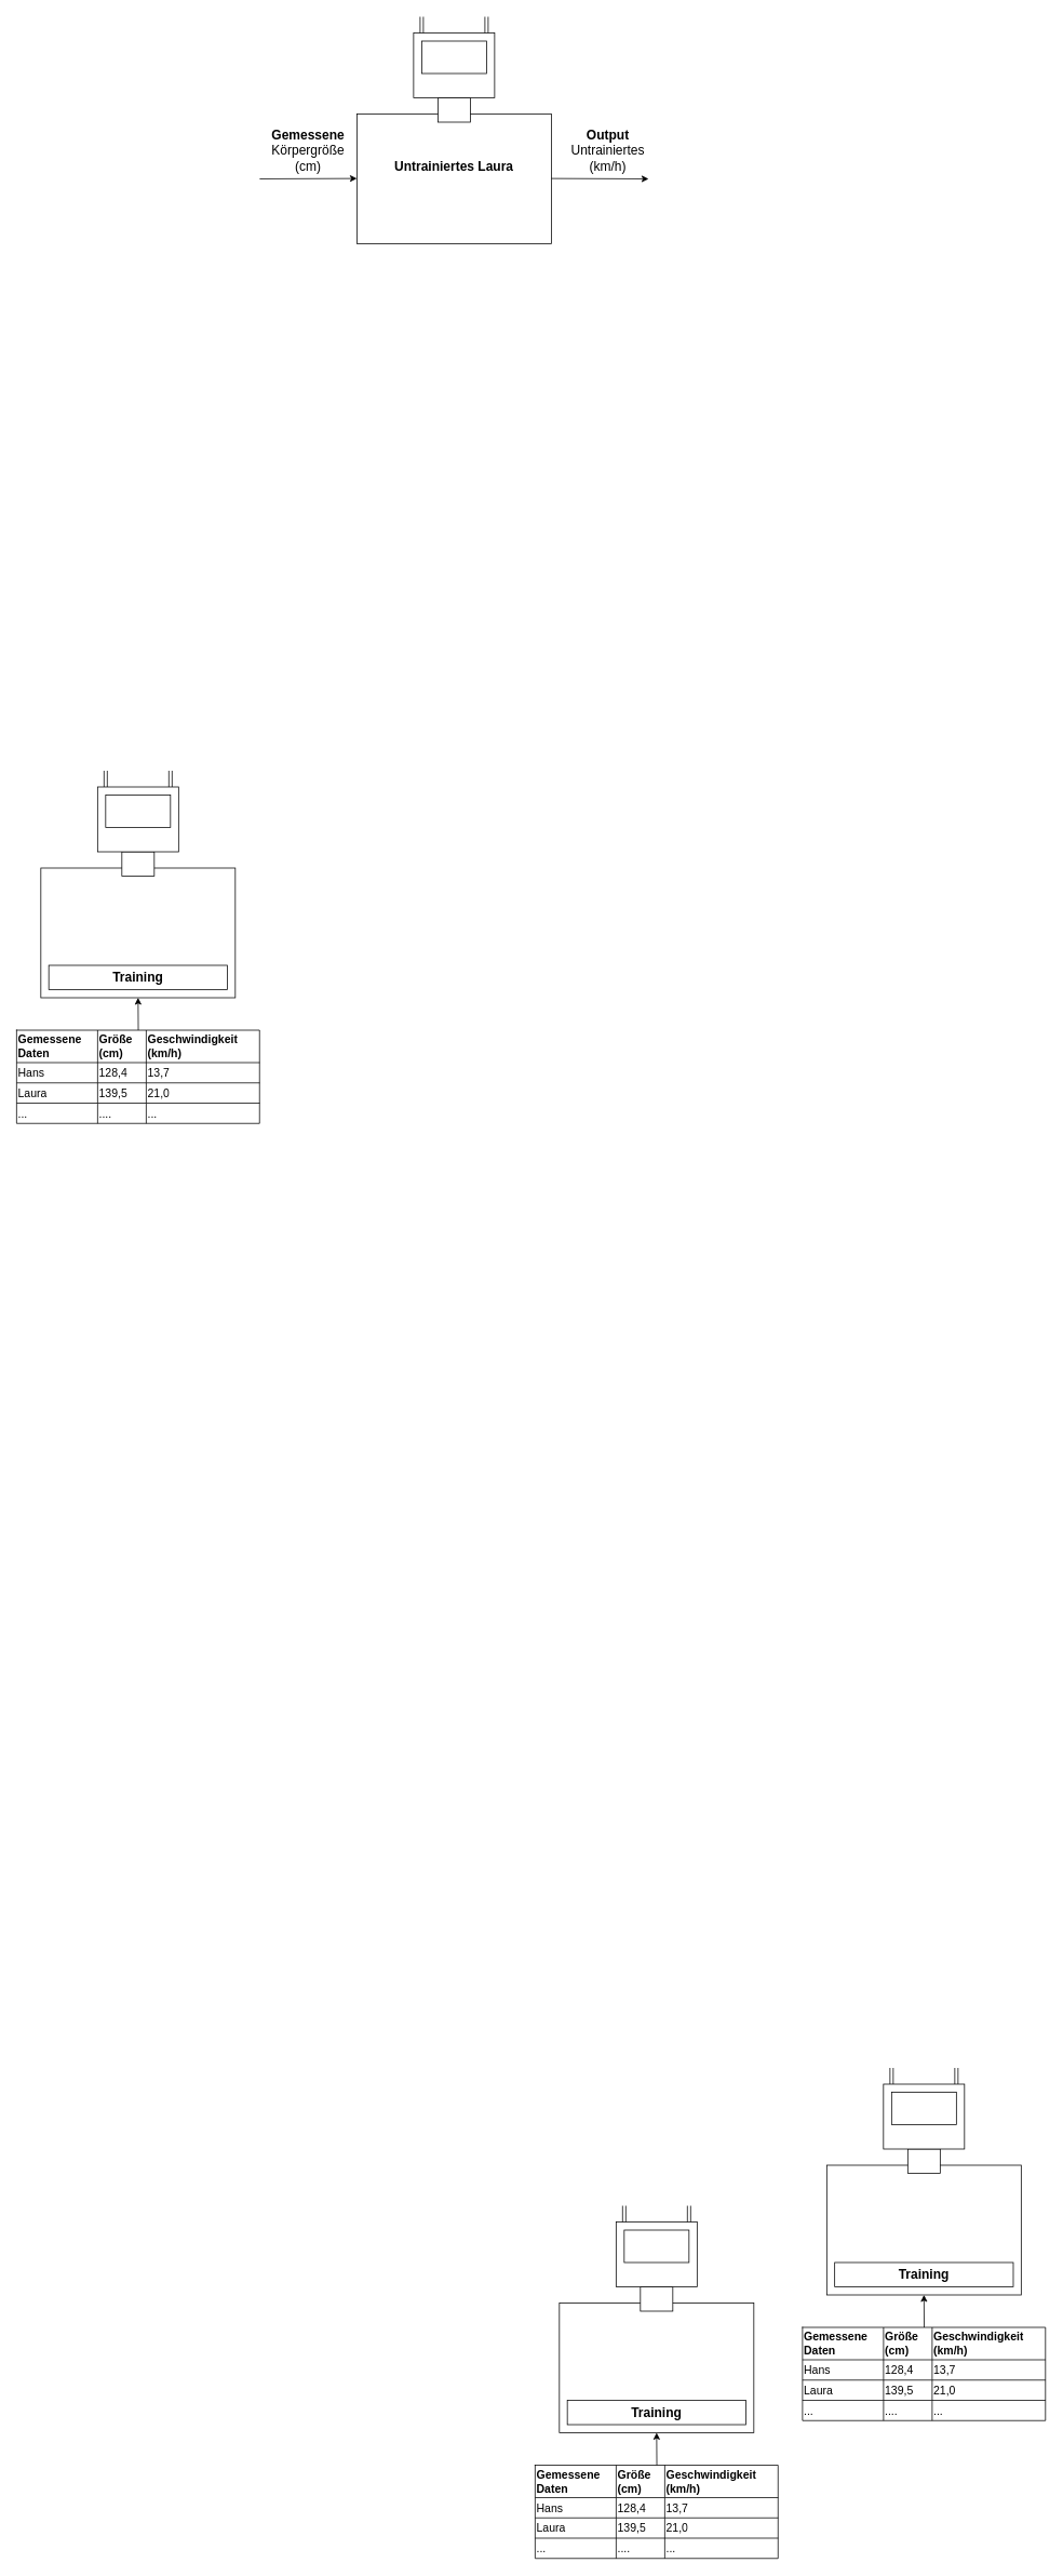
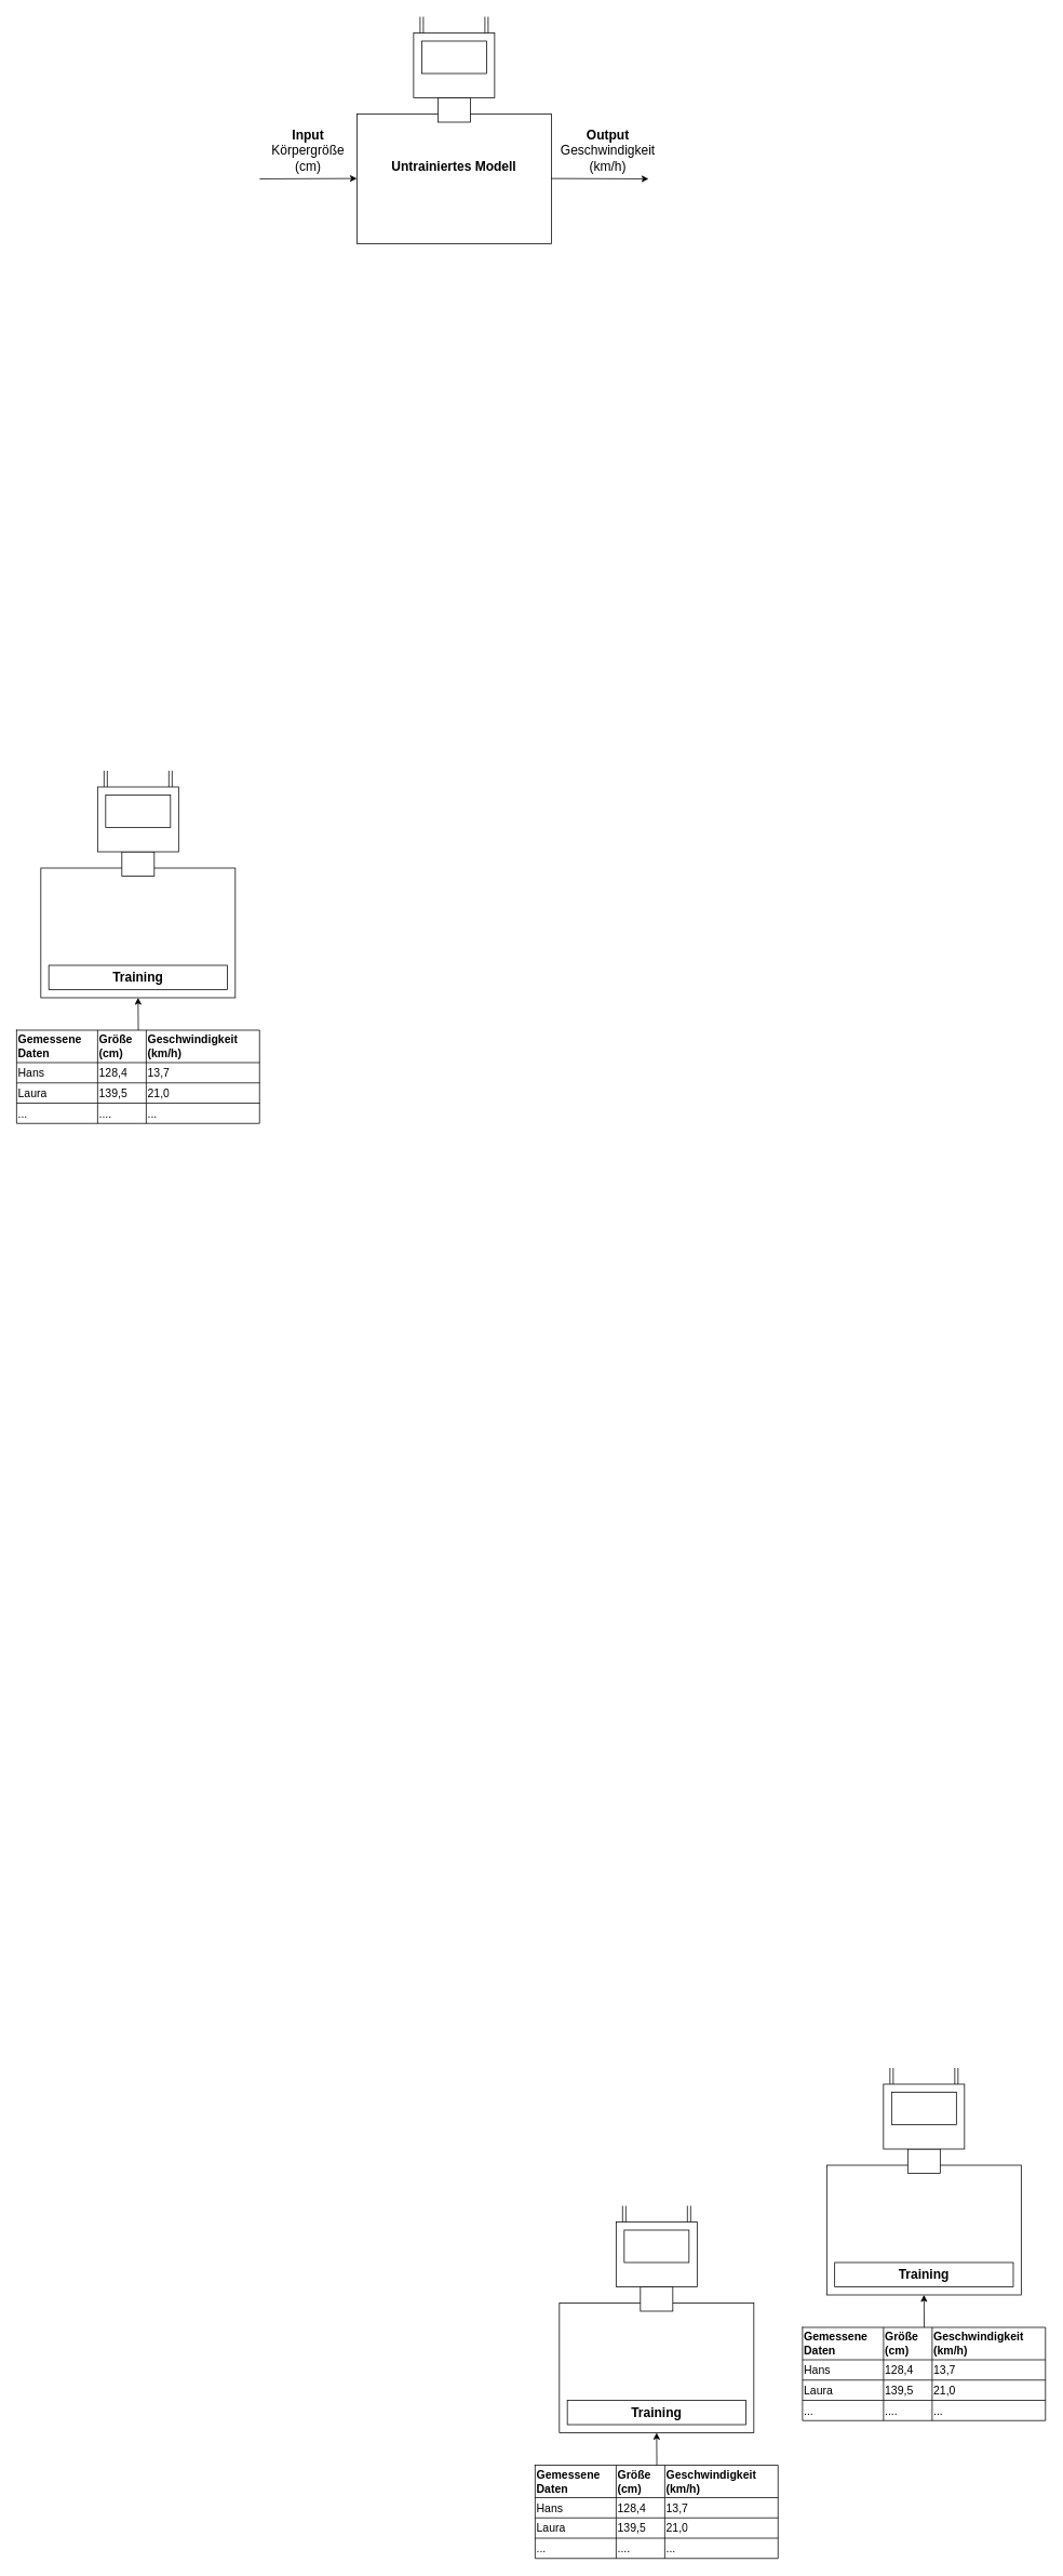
- <mxCell id="97" value="&lt;b&gt;Gemessene&lt;/b&gt;&lt;div&gt;Körpergröße&lt;/div&gt;&lt;div&gt;(cm)&lt;/div&gt;" style="text;strokeColor=none;align=center;fillColor=none;html=1;verticalAlign=middle;whiteSpace=wrap;rounded=0;fontFamily=Helvetica;fontSize=16;" vertex="1" parent="1"><mxGeometry x="310" y="150" width="140" height="70" as="geometry" /></mxCell>
+ <mxCell id="97" value="&lt;b&gt;Input&lt;/b&gt;&lt;div&gt;Körpergröße&lt;/div&gt;&lt;div&gt;(cm)&lt;/div&gt;" style="text;strokeColor=none;align=center;fillColor=none;html=1;verticalAlign=middle;whiteSpace=wrap;rounded=0;fontFamily=Helvetica;fontSize=16;" vertex="1" parent="1"><mxGeometry x="310" y="150" width="140" height="70" as="geometry" /></mxCell>
- <mxCell id="96" value="&lt;b&gt;Output&lt;/b&gt;&lt;div&gt;Untrainiertes (km/h)&lt;/div&gt;" style="text;strokeColor=none;align=center;fillColor=none;html=1;verticalAlign=middle;whiteSpace=wrap;rounded=0;fontFamily=Helvetica;fontSize=16;" vertex="1" parent="1"><mxGeometry x="690" y="150" width="120" height="70" as="geometry" /></mxCell>
+ <mxCell id="96" value="&lt;b&gt;Output&lt;/b&gt;&lt;div&gt;Geschwindigkeit (km/h)&lt;/div&gt;" style="text;strokeColor=none;align=center;fillColor=none;html=1;verticalAlign=middle;whiteSpace=wrap;rounded=0;fontFamily=Helvetica;fontSize=16;" vertex="1" parent="1"><mxGeometry x="690" y="150" width="120" height="70" as="geometry" /></mxCell>
- <mxCell id="98" value="&lt;font style=&quot;font-size: 16px;&quot;&gt;&lt;b&gt;Untrainiertes Laura&lt;/b&gt;&lt;/font&gt;" style="text;html=1;align=center;verticalAlign=middle;whiteSpace=wrap;rounded=0;" vertex="1" parent="1"><mxGeometry x="450" y="190" width="220" height="30" as="geometry" /></mxCell>
+ <mxCell id="98" value="&lt;font style=&quot;font-size: 16px;&quot;&gt;&lt;b&gt;Untrainiertes Modell&lt;/b&gt;&lt;/font&gt;" style="text;html=1;align=center;verticalAlign=middle;whiteSpace=wrap;rounded=0;" vertex="1" parent="1"><mxGeometry x="450" y="190" width="220" height="30" as="geometry" /></mxCell>
